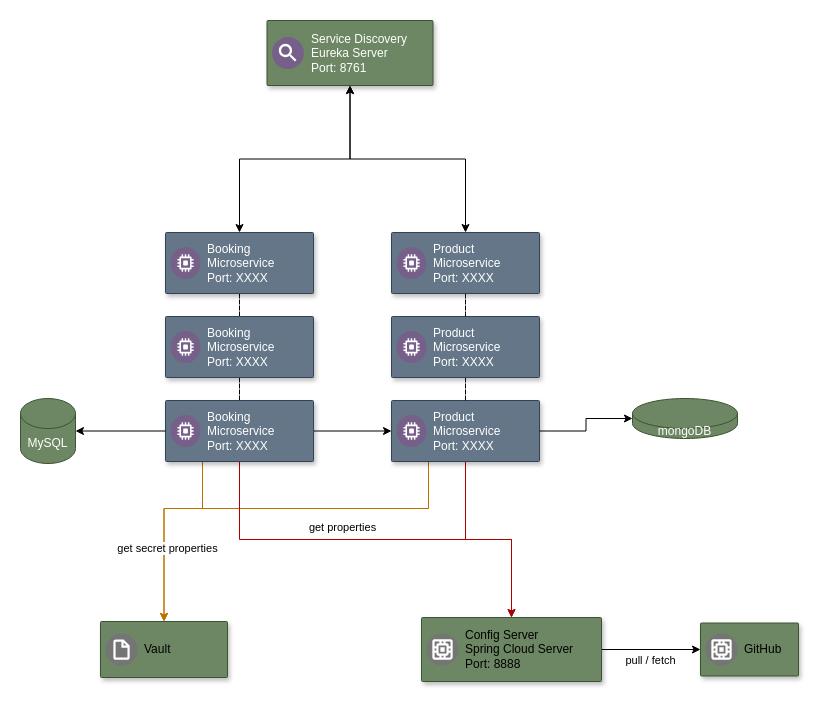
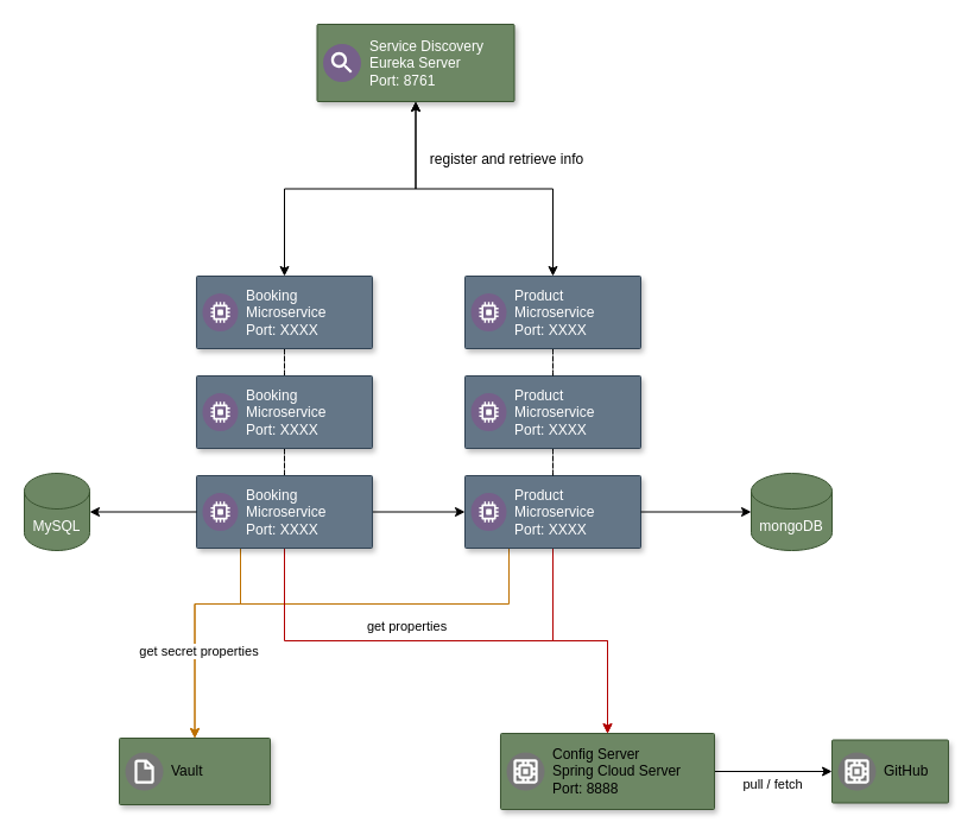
+ <mxCell id="31" value="register and retrieve info" style="text;html=1;align=center;verticalAlign=middle;resizable=0;points=[];autosize=1;strokeColor=none;fillColor=none;" parent="1" vertex="1"><mxGeometry x="352" y="121" width="147" height="26" as="geometry" /></mxCell>
- <mxCell id="2" value="mongoDB" style="shape=cylinder3;whiteSpace=wrap;html=1;boundedLbl=1;backgroundOutline=1;size=15;fillColor=#6d8764;fontColor=#ffffff;strokeColor=#3A5431;" parent="1" vertex="1"><mxGeometry x="632" y="398" width="105" height="40" as="geometry" /></mxCell>
+ <mxCell id="2" value="mongoDB" style="shape=cylinder3;whiteSpace=wrap;html=1;boundedLbl=1;backgroundOutline=1;size=15;fillColor=#6d8764;fontColor=#ffffff;strokeColor=#3A5431;" parent="1" vertex="1"><mxGeometry x="632" y="398" width="68" height="65" as="geometry" /></mxCell>
